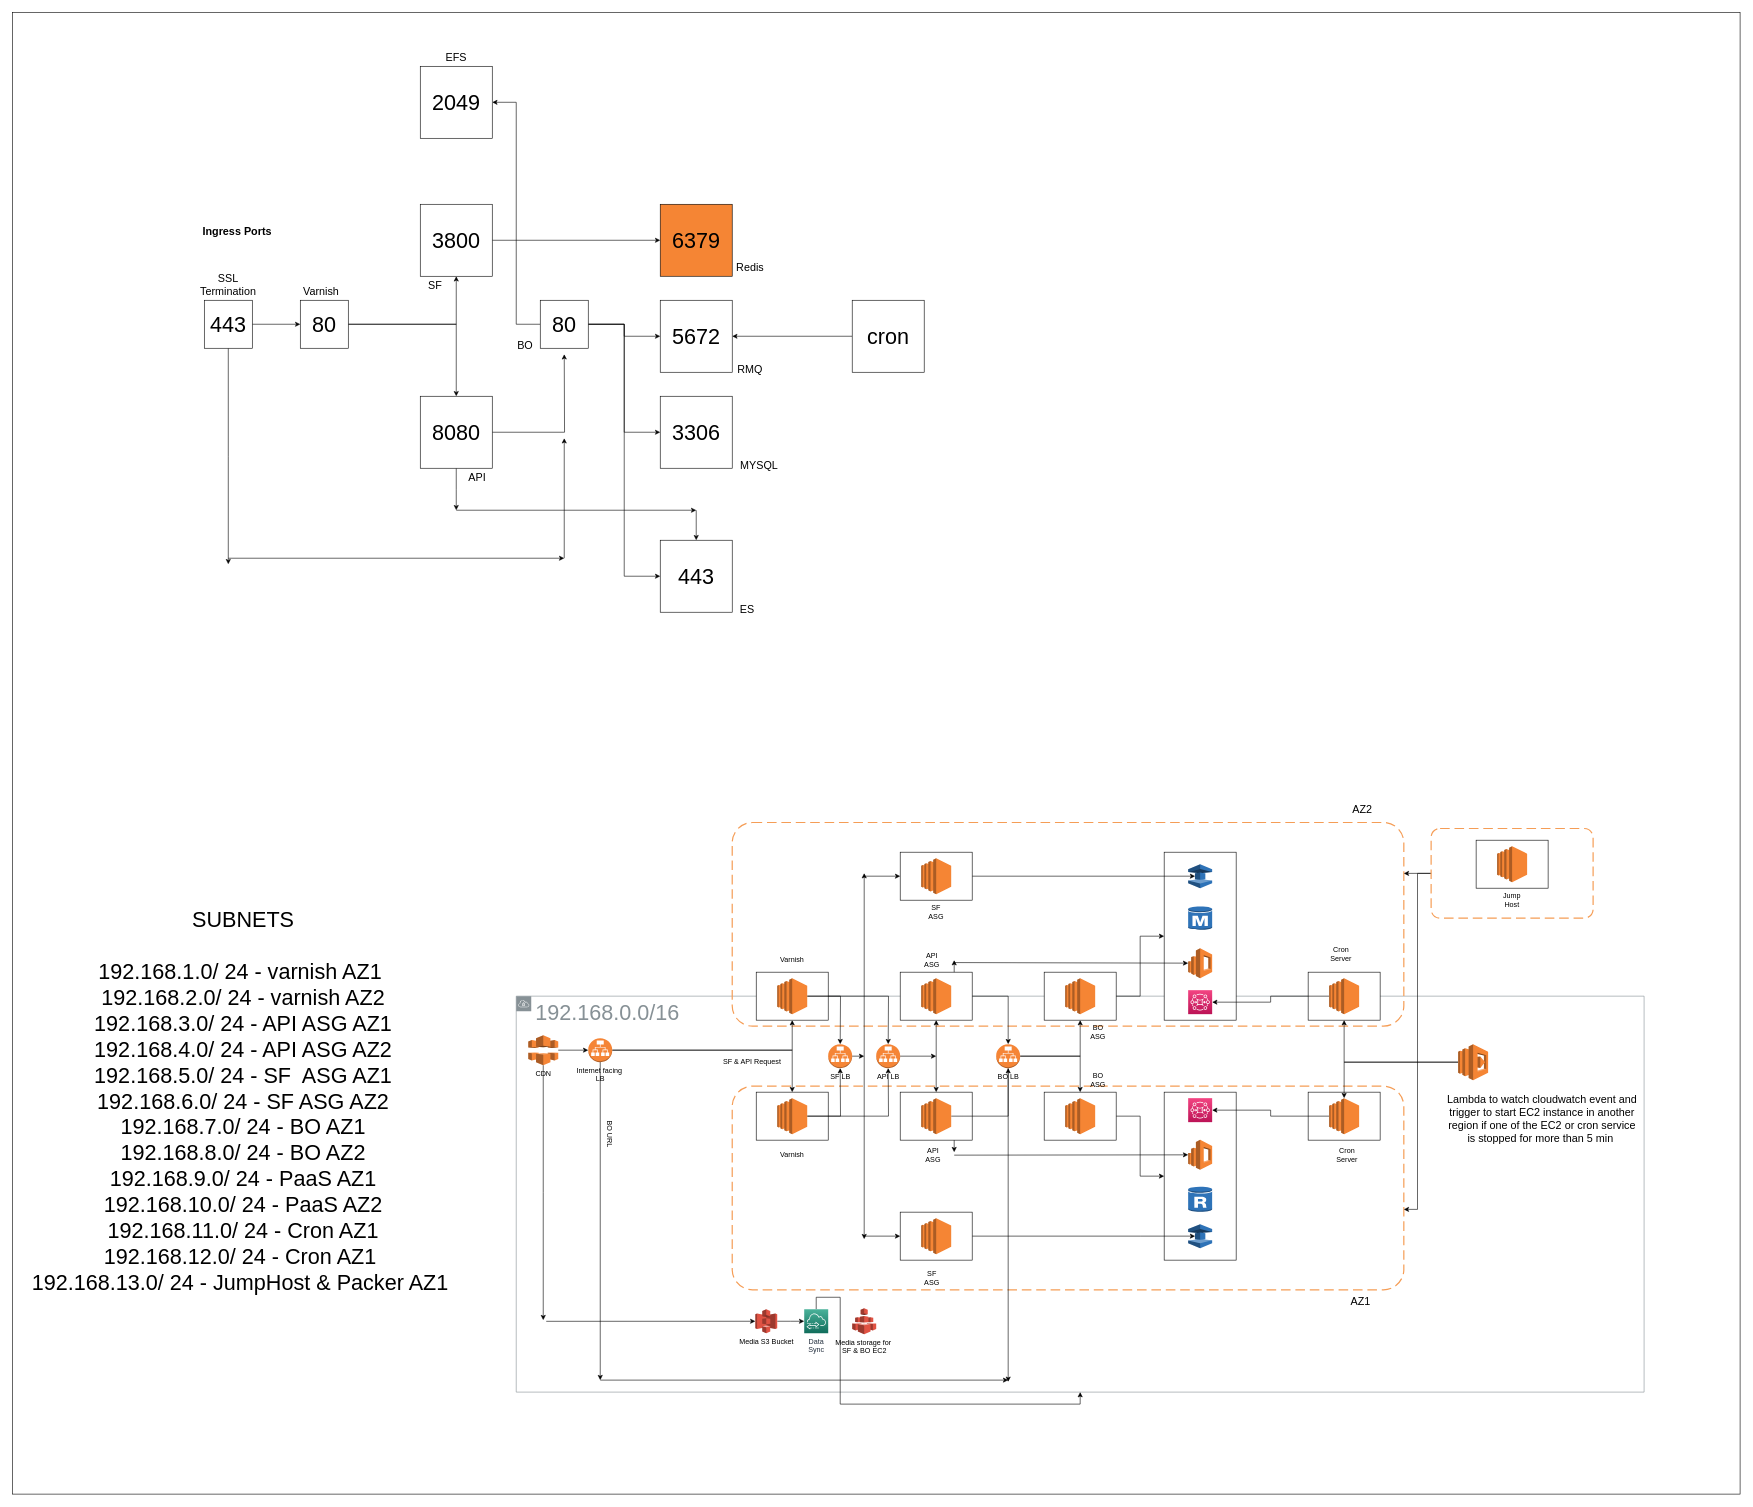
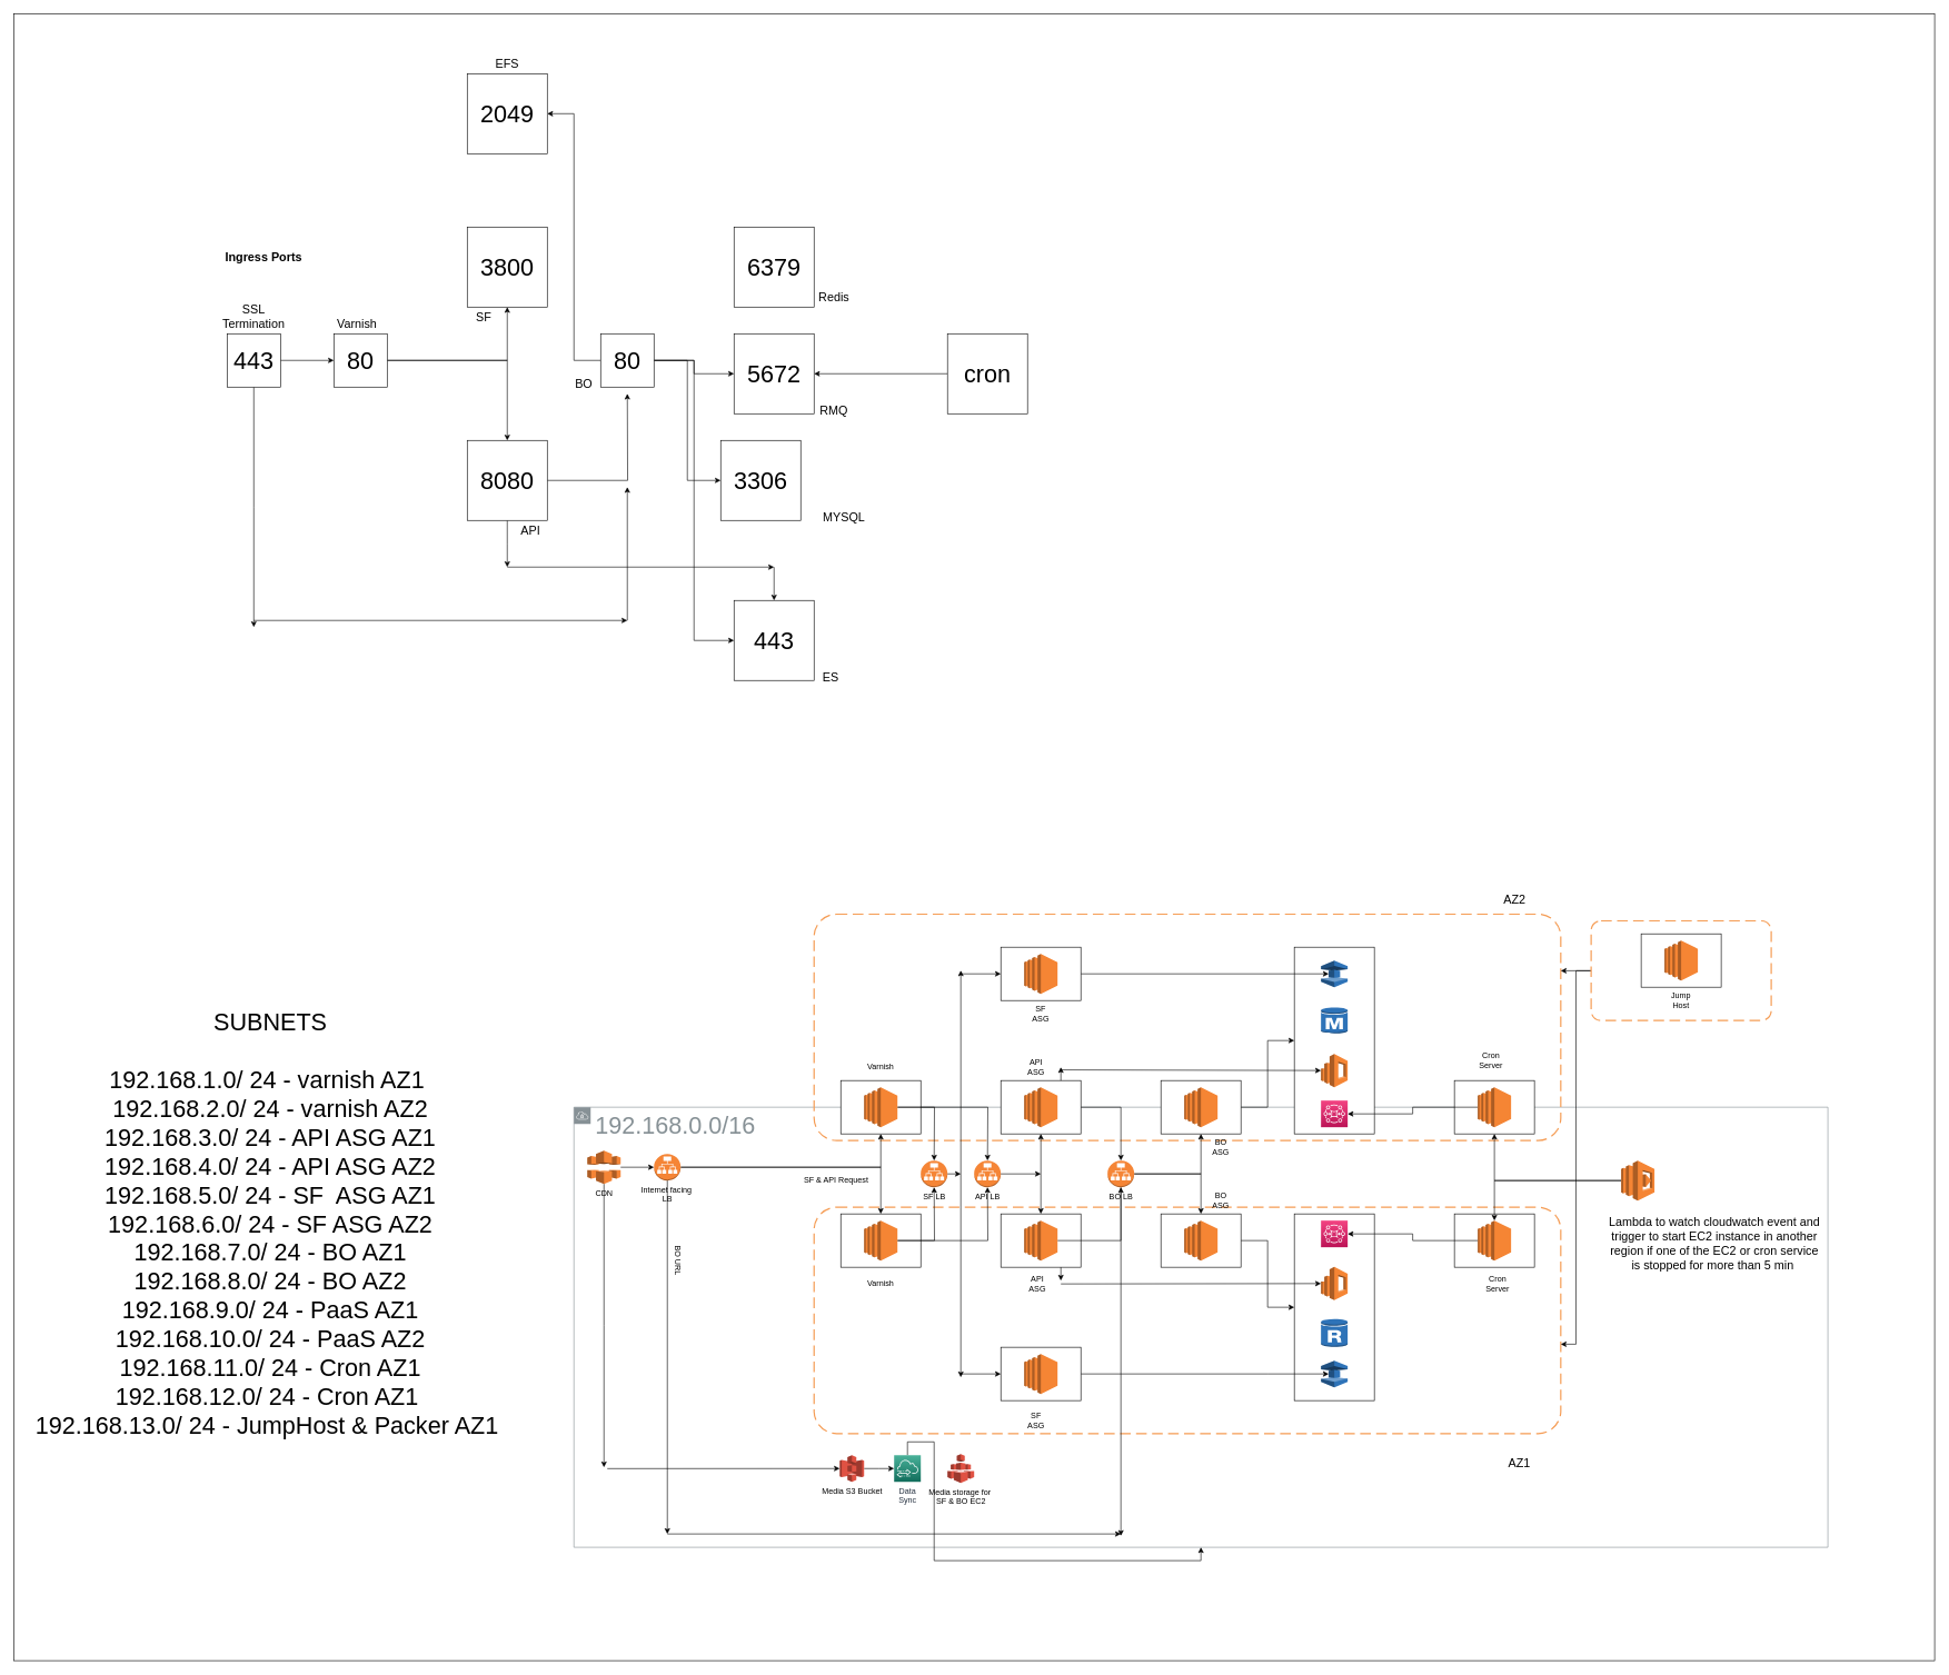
- <mxCell id="111" style="edgeStyle=orthogonalEdgeStyle;rounded=0;orthogonalLoop=1;jettySize=auto;html=1;entryX=0;entryY=0.5;entryDx=0;entryDy=0;" parent="1" source="112" target="118" edge="1"><mxGeometry relative="1" as="geometry" /></mxCell>
- <mxCell id="118" value="&lt;font style=&quot;font-size: 36px&quot;&gt;6379&lt;/font&gt;" style="whiteSpace=wrap;html=1;aspect=fixed;fillColor=#f58534;" parent="1" vertex="1"><mxGeometry x="1100" y="340" width="120" height="120" as="geometry" /></mxCell>
+ <mxCell id="118" value="&lt;font style=&quot;font-size: 36px&quot;&gt;6379&lt;/font&gt;" style="whiteSpace=wrap;html=1;aspect=fixed;" parent="1" vertex="1"><mxGeometry x="1100" y="340" width="120" height="120" as="geometry" /></mxCell>
- <mxCell id="119" value="&lt;font style=&quot;font-size: 36px&quot;&gt;3306&lt;/font&gt;" style="whiteSpace=wrap;html=1;aspect=fixed;" parent="1" vertex="1"><mxGeometry x="1100" y="660" width="120" height="120" as="geometry" /></mxCell>
+ <mxCell id="119" value="&lt;font style=&quot;font-size: 36px&quot;&gt;3306&lt;/font&gt;" style="whiteSpace=wrap;html=1;aspect=fixed;" parent="1" vertex="1"><mxGeometry x="1080" y="660" width="120" height="120" as="geometry" /></mxCell>
- <mxCell id="89" value="&lt;font style=&quot;font-size: 18px&quot;&gt;AZ1&amp;nbsp;&lt;/font&gt;" style="text;html=1;strokeColor=none;fillColor=none;align=center;verticalAlign=middle;whiteSpace=wrap;rounded=0;" parent="1" vertex="1"><mxGeometry x="2230" y="2160" width="80" height="20" as="geometry" /></mxCell>
+ <mxCell id="89" value="&lt;font style=&quot;font-size: 18px&quot;&gt;AZ1&amp;nbsp;&lt;/font&gt;" style="text;html=1;strokeColor=none;fillColor=none;align=center;verticalAlign=middle;whiteSpace=wrap;rounded=0;" parent="1" vertex="1"><mxGeometry x="2240" y="2185" width="80" height="20" as="geometry" /></mxCell>
